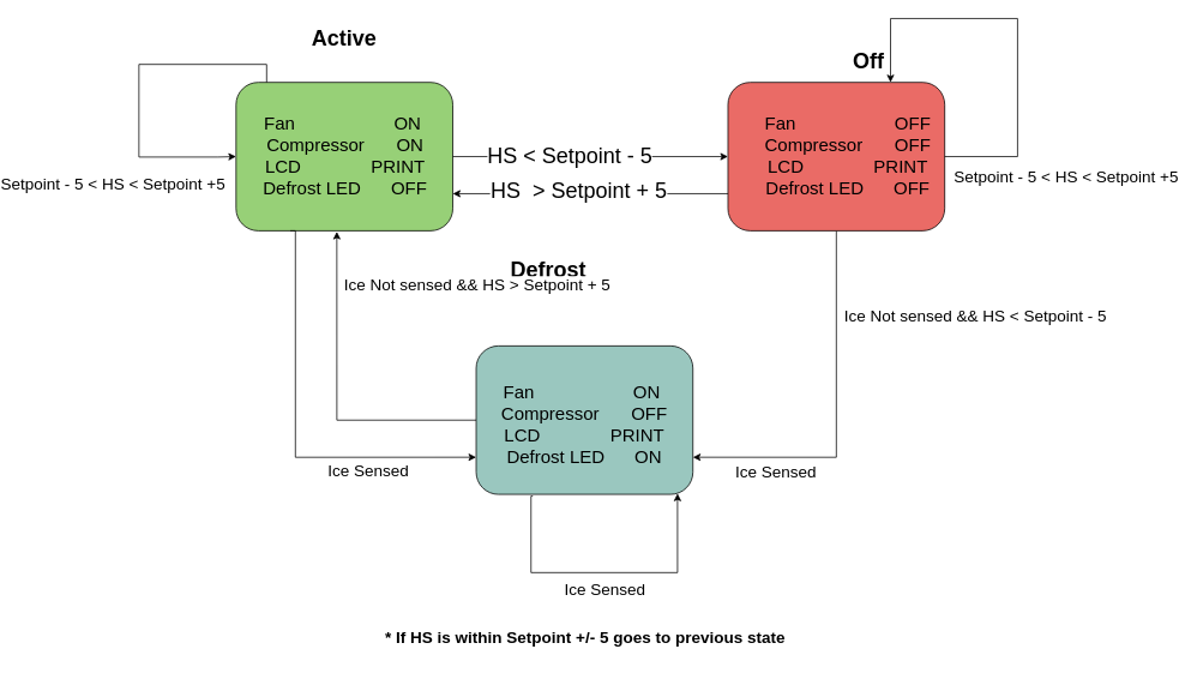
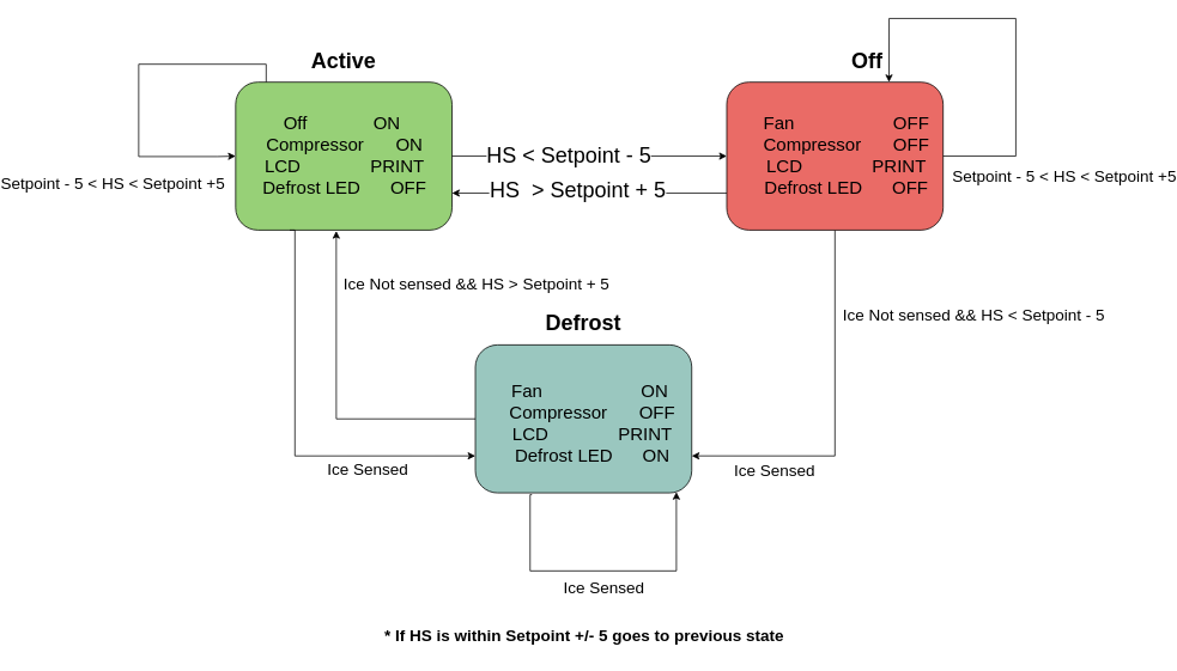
- <mxCell id="3" value="&lt;font style=&quot;font-size: 24px;&quot;&gt;Active&lt;/font&gt;" style="text;html=1;strokeColor=none;fillColor=none;align=center;verticalAlign=middle;whiteSpace=wrap;rounded=0;fontStyle=1" vertex="1" parent="1"><mxGeometry x="166" y="28" width="165" height="30" as="geometry" /></mxCell>
+ <mxCell id="3" value="&lt;font style=&quot;font-size: 24px;&quot;&gt;Active&lt;/font&gt;" style="text;html=1;strokeColor=none;fillColor=none;align=center;verticalAlign=middle;whiteSpace=wrap;rounded=0;fontStyle=1" vertex="1" parent="1"><mxGeometry x="166" y="53" width="165" height="30" as="geometry" /></mxCell>
- <mxCell id="19" value="&lt;font style=&quot;&quot;&gt;&lt;font style=&quot;font-size: 20px;&quot;&gt;Fan&amp;nbsp; &lt;span style=&quot;white-space: pre;&quot;&gt;&#09;&lt;span style=&quot;white-space: pre;&quot;&gt;&#09;&lt;/span&gt;  &lt;/span&gt;ON&amp;nbsp;&lt;br&gt;Compressor&amp;nbsp; &lt;span style=&quot;white-space: pre;&quot;&gt;&#09;&lt;/span&gt;&amp;nbsp; ON&lt;br&gt;LCD&amp;nbsp; &amp;nbsp; &amp;nbsp; &amp;nbsp; &amp;nbsp; &amp;nbsp; &amp;nbsp; PRINT&lt;br&gt;Defrost LED&amp;nbsp; &amp;nbsp; &amp;nbsp; OFF&lt;/font&gt;&lt;br&gt;&lt;/font&gt;" style="text;html=1;strokeColor=none;fillColor=none;align=center;verticalAlign=middle;whiteSpace=wrap;rounded=0;" vertex="1" parent="1"><mxGeometry x="146" y="107" width="207" height="130" as="geometry" /></mxCell>
+ <mxCell id="19" value="&lt;font style=&quot;&quot;&gt;&lt;font style=&quot;font-size: 20px;&quot;&gt;Off&amp;nbsp; &lt;span style=&quot;white-space: pre;&quot;&gt;&#09;&lt;span style=&quot;white-space: pre;&quot;&gt;&#09;&lt;/span&gt;  &lt;/span&gt;ON&amp;nbsp;&lt;br&gt;Compressor&amp;nbsp; &lt;span style=&quot;white-space: pre;&quot;&gt;&#09;&lt;/span&gt;&amp;nbsp; ON&lt;br&gt;LCD&amp;nbsp; &amp;nbsp; &amp;nbsp; &amp;nbsp; &amp;nbsp; &amp;nbsp; &amp;nbsp; PRINT&lt;br&gt;Defrost LED&amp;nbsp; &amp;nbsp; &amp;nbsp; OFF&lt;/font&gt;&lt;br&gt;&lt;/font&gt;" style="text;html=1;strokeColor=none;fillColor=none;align=center;verticalAlign=middle;whiteSpace=wrap;rounded=0;" vertex="1" parent="1"><mxGeometry x="146" y="107" width="207" height="130" as="geometry" /></mxCell>
- <mxCell id="10" value="&lt;font style=&quot;font-size: 24px;&quot;&gt;Defrost&lt;/font&gt;" style="text;html=1;strokeColor=none;fillColor=none;align=center;verticalAlign=middle;whiteSpace=wrap;rounded=0;fontStyle=1" vertex="1" parent="1"><mxGeometry x="393" y="285" width="165" height="30" as="geometry" /></mxCell>
+ <mxCell id="10" value="&lt;font style=&quot;font-size: 24px;&quot;&gt;Defrost&lt;/font&gt;" style="text;html=1;strokeColor=none;fillColor=none;align=center;verticalAlign=middle;whiteSpace=wrap;rounded=0;fontStyle=1" vertex="1" parent="1"><mxGeometry x="433" y="345" width="165" height="30" as="geometry" /></mxCell>
- <mxCell id="23" value="&lt;font style=&quot;&quot;&gt;&lt;font style=&quot;font-size: 20px;&quot;&gt;Fan&amp;nbsp; &lt;span style=&quot;white-space: pre;&quot;&gt;&#09;&lt;span style=&quot;white-space: pre;&quot;&gt;&#09;&lt;/span&gt;  &lt;/span&gt;ON&amp;nbsp;&lt;br&gt;Compressor&amp;nbsp; &lt;span style=&quot;white-space: pre;&quot;&gt;&#09;&lt;/span&gt;&amp;nbsp; OFF&lt;br&gt;LCD&amp;nbsp; &amp;nbsp; &amp;nbsp; &amp;nbsp; &amp;nbsp; &amp;nbsp; &amp;nbsp; PRINT&lt;br&gt;Defrost LED&amp;nbsp; &amp;nbsp; &amp;nbsp; ON&lt;/font&gt;&lt;br&gt;&lt;/font&gt;" style="text;html=1;strokeColor=none;fillColor=none;align=center;verticalAlign=middle;whiteSpace=wrap;rounded=0;" vertex="1" parent="1"><mxGeometry x="412" y="406" width="207" height="130" as="geometry" /></mxCell>
+ <mxCell id="23" value="&lt;font style=&quot;&quot;&gt;&lt;font style=&quot;font-size: 20px;&quot;&gt;Fan&amp;nbsp; &lt;span style=&quot;white-space: pre;&quot;&gt;&#09;&lt;span style=&quot;white-space: pre;&quot;&gt;&#09;&lt;/span&gt;  &lt;/span&gt;ON&amp;nbsp;&lt;br&gt;Compressor&amp;nbsp; &lt;span style=&quot;white-space: pre;&quot;&gt;&#09;&lt;/span&gt;&amp;nbsp; OFF&lt;br&gt;LCD&amp;nbsp; &amp;nbsp; &amp;nbsp; &amp;nbsp; &amp;nbsp; &amp;nbsp; &amp;nbsp; PRINT&lt;br&gt;Defrost LED&amp;nbsp; &amp;nbsp; &amp;nbsp; ON&lt;/font&gt;&lt;br&gt;&lt;/font&gt;" style="text;html=1;strokeColor=none;fillColor=none;align=center;verticalAlign=middle;whiteSpace=wrap;rounded=0;" vertex="1" parent="1"><mxGeometry x="422" y="406" width="207" height="130" as="geometry" /></mxCell>
